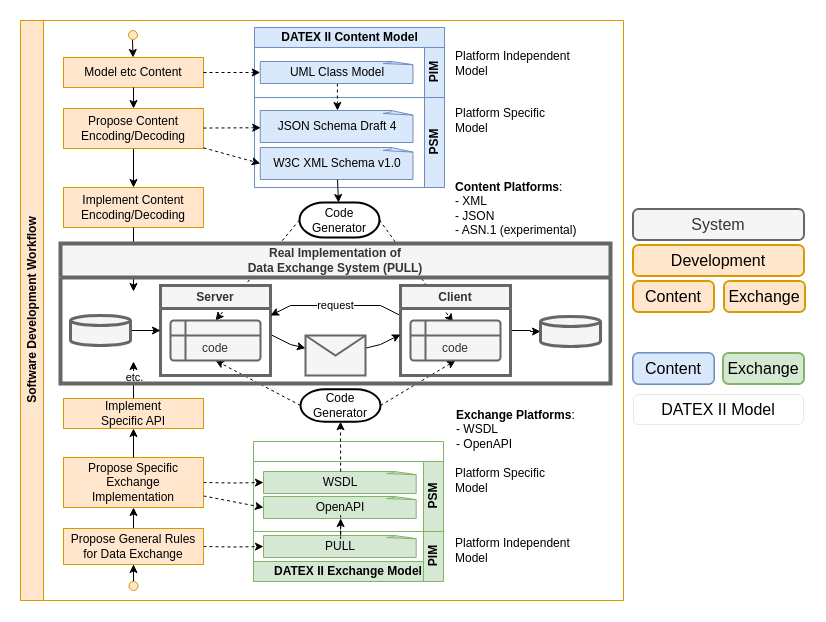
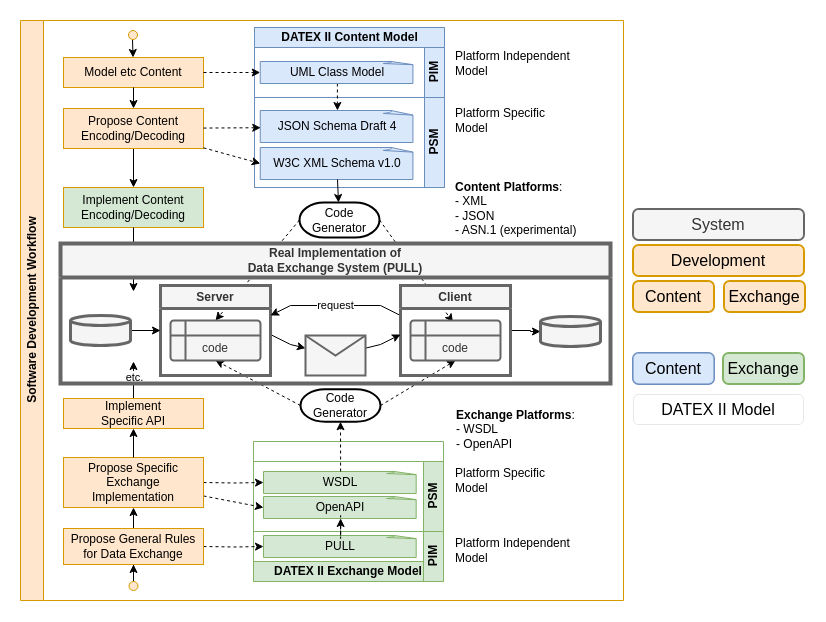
- <mxCell id="65" value="Implement Content&lt;br&gt;Encoding/Decoding" style="rounded=0;whiteSpace=wrap;html=1;fillColor=#ffe6cc;strokeColor=#d79b00;" parent="51" vertex="1"><mxGeometry x="63" y="187" width="140" height="40" as="geometry" /></mxCell>
+ <mxCell id="65" value="Implement Content&lt;br&gt;Encoding/Decoding" style="rounded=0;whiteSpace=wrap;html=1;fillColor=#d5e8d4;strokeColor=#d79b00;" parent="51" vertex="1"><mxGeometry x="63" y="187" width="140" height="40" as="geometry" /></mxCell>
